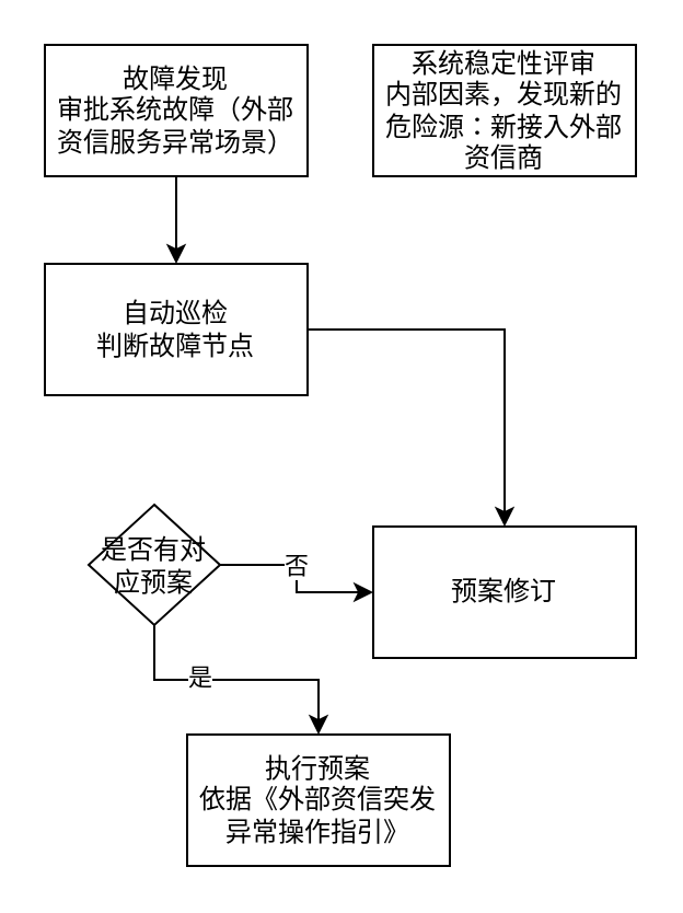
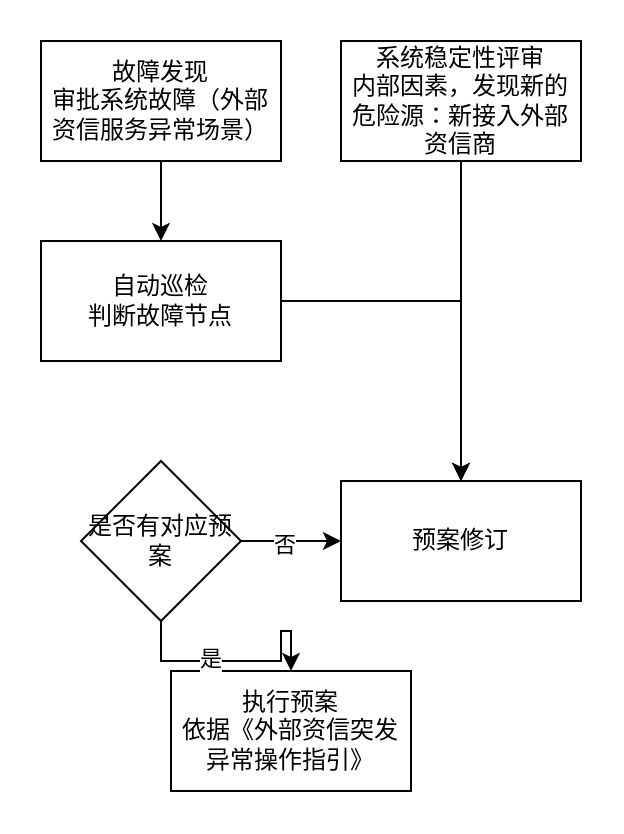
+ <mxCell id="13" style="edgeStyle=orthogonalEdgeStyle;rounded=0;orthogonalLoop=1;jettySize=auto;html=1;exitX=0.5;exitY=1;exitDx=0;exitDy=0;" edge="1" parent="1" source="14" target="12"><mxGeometry relative="1" as="geometry" /></mxCell>
- <mxCell id="11" value="是否有对应预案" style="rhombus;whiteSpace=wrap;html=1;rounded=0;" parent="1" vertex="1"><mxGeometry x="40" y="230" width="60" height="55" as="geometry" /></mxCell>
+ <mxCell id="11" value="是否有对应预案" style="rhombus;whiteSpace=wrap;html=1;rounded=0;" parent="1" vertex="1"><mxGeometry x="40" y="230" width="80" height="80" as="geometry" /></mxCell>
